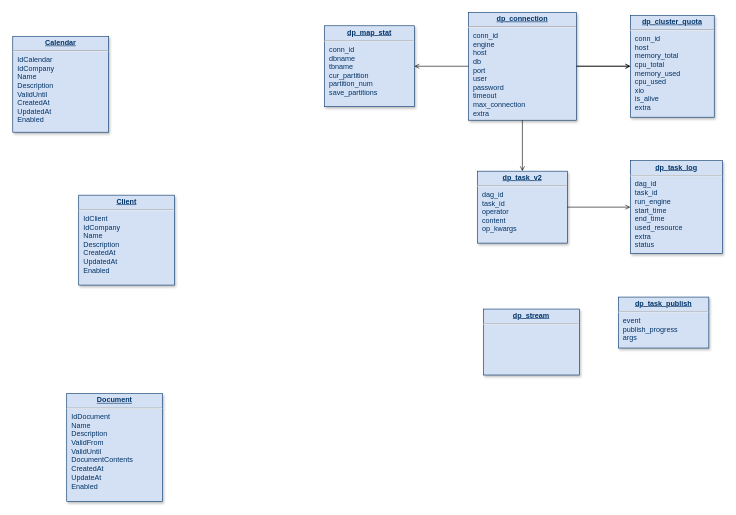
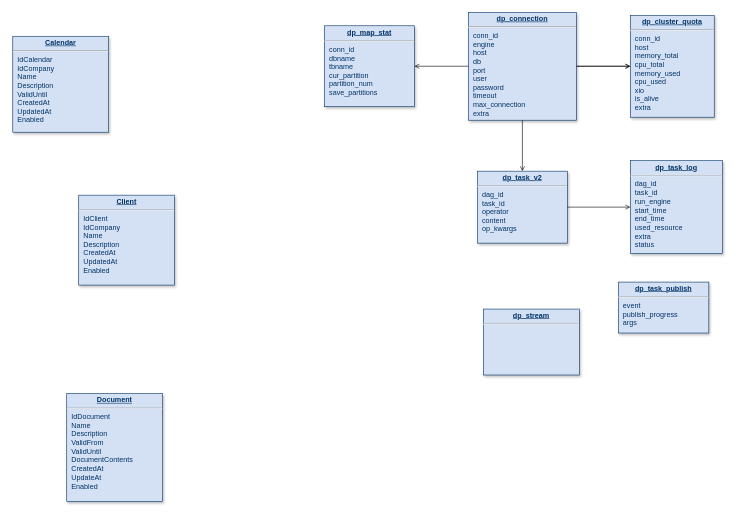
- <mxCell id="10" value="&lt;p style=&quot;margin: 0px ; margin-top: 4px ; text-align: center ; text-decoration: underline&quot;&gt;&lt;b&gt;dp_task_publish&lt;/b&gt;&lt;/p&gt;&lt;hr&gt;&lt;p style=&quot;margin: 0px ; margin-left: 8px&quot;&gt;event&lt;/p&gt;&lt;p style=&quot;margin: 0px ; margin-left: 8px&quot;&gt;publish_progress&lt;/p&gt;&lt;p style=&quot;margin: 0px ; margin-left: 8px&quot;&gt;args&lt;/p&gt;&lt;p style=&quot;margin: 0px ; margin-left: 8px&quot;&gt;&lt;br&gt;&lt;/p&gt;" style="verticalAlign=top;align=left;overflow=fill;fontSize=12;fontFamily=Helvetica;html=1;strokeColor=#003366;shadow=1;fillColor=#D4E1F5;fontColor=#003366" vertex="1" parent="1"><mxGeometry x="1030" y="495" width="151" height="85" as="geometry" /></mxCell>
+ <mxCell id="10" value="&lt;p style=&quot;margin: 0px ; margin-top: 4px ; text-align: center ; text-decoration: underline&quot;&gt;&lt;b&gt;dp_task_publish&lt;/b&gt;&lt;/p&gt;&lt;hr&gt;&lt;p style=&quot;margin: 0px ; margin-left: 8px&quot;&gt;event&lt;/p&gt;&lt;p style=&quot;margin: 0px ; margin-left: 8px&quot;&gt;publish_progress&lt;/p&gt;&lt;p style=&quot;margin: 0px ; margin-left: 8px&quot;&gt;args&lt;/p&gt;&lt;p style=&quot;margin: 0px ; margin-left: 8px&quot;&gt;&lt;br&gt;&lt;/p&gt;" style="verticalAlign=top;align=left;overflow=fill;fontSize=12;fontFamily=Helvetica;html=1;strokeColor=#003366;shadow=1;fillColor=#D4E1F5;fontColor=#003366" vertex="1" parent="1"><mxGeometry x="1030" y="470" width="151" height="85" as="geometry" /></mxCell>
